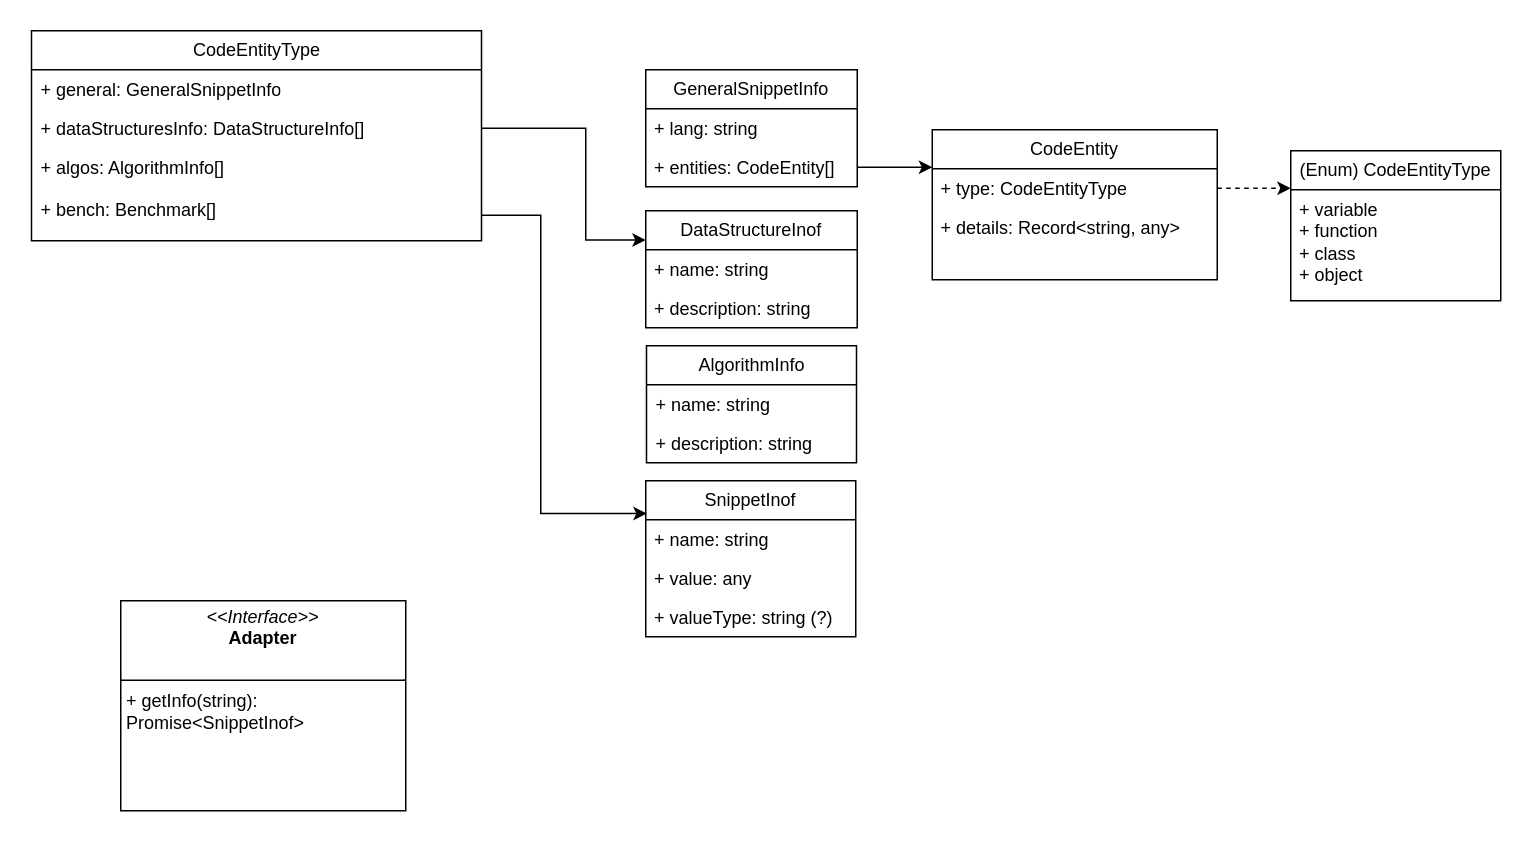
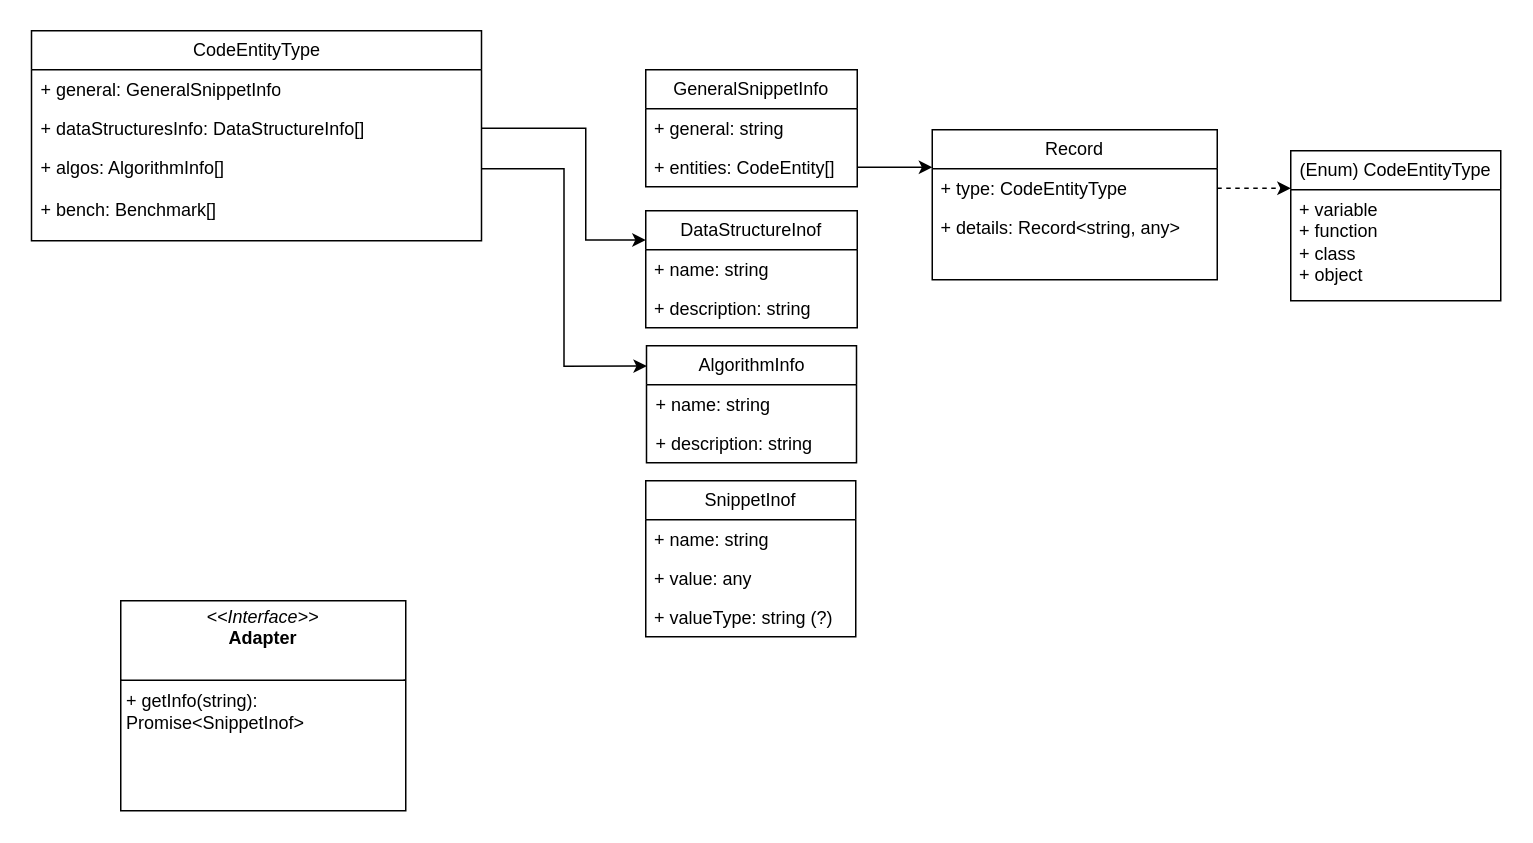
- <mxCell id="3" value="+ lang: string" style="text;strokeColor=none;fillColor=none;align=left;verticalAlign=top;spacingLeft=4;spacingRight=4;overflow=hidden;rotatable=0;points=[[0,0.5],[1,0.5]];portConstraint=eastwest;whiteSpace=wrap;html=1;" vertex="1" parent="2"><mxGeometry y="26" width="141" height="26" as="geometry" /></mxCell>
+ <mxCell id="3" value="+ general: string" style="text;strokeColor=none;fillColor=none;align=left;verticalAlign=top;spacingLeft=4;spacingRight=4;overflow=hidden;rotatable=0;points=[[0,0.5],[1,0.5]];portConstraint=eastwest;whiteSpace=wrap;html=1;" vertex="1" parent="2"><mxGeometry y="26" width="141" height="26" as="geometry" /></mxCell>
- <mxCell id="5" value="CodeEntity" style="swimlane;fontStyle=0;childLayout=stackLayout;horizontal=1;startSize=26;fillColor=none;horizontalStack=0;resizeParent=1;resizeParentMax=0;resizeLast=0;collapsible=1;marginBottom=0;whiteSpace=wrap;html=1;" vertex="1" parent="1"><mxGeometry x="621" y="86" width="190" height="100" as="geometry" /></mxCell>
+ <mxCell id="5" value="Record" style="swimlane;fontStyle=0;childLayout=stackLayout;horizontal=1;startSize=26;fillColor=none;horizontalStack=0;resizeParent=1;resizeParentMax=0;resizeLast=0;collapsible=1;marginBottom=0;whiteSpace=wrap;html=1;" vertex="1" parent="1"><mxGeometry x="621" y="86" width="190" height="100" as="geometry" /></mxCell>
+ <mxCell id="24" style="edgeStyle=orthogonalEdgeStyle;rounded=0;orthogonalLoop=1;jettySize=auto;html=1;exitX=1;exitY=0.5;exitDx=0;exitDy=0;entryX=0.002;entryY=0.174;entryDx=0;entryDy=0;entryPerimeter=0;" edge="1" parent="1" source="13" target="18"><mxGeometry relative="1" as="geometry" /></mxCell>
- <mxCell id="29" style="edgeStyle=orthogonalEdgeStyle;rounded=0;orthogonalLoop=1;jettySize=auto;html=1;exitX=1;exitY=0.5;exitDx=0;exitDy=0;entryX=0.005;entryY=0.21;entryDx=0;entryDy=0;entryPerimeter=0;" edge="1" parent="1" source="14" target="25"><mxGeometry relative="1" as="geometry"><Array as="points"><mxPoint x="360" y="143" /><mxPoint x="360" y="342" /></Array></mxGeometry></mxCell>
